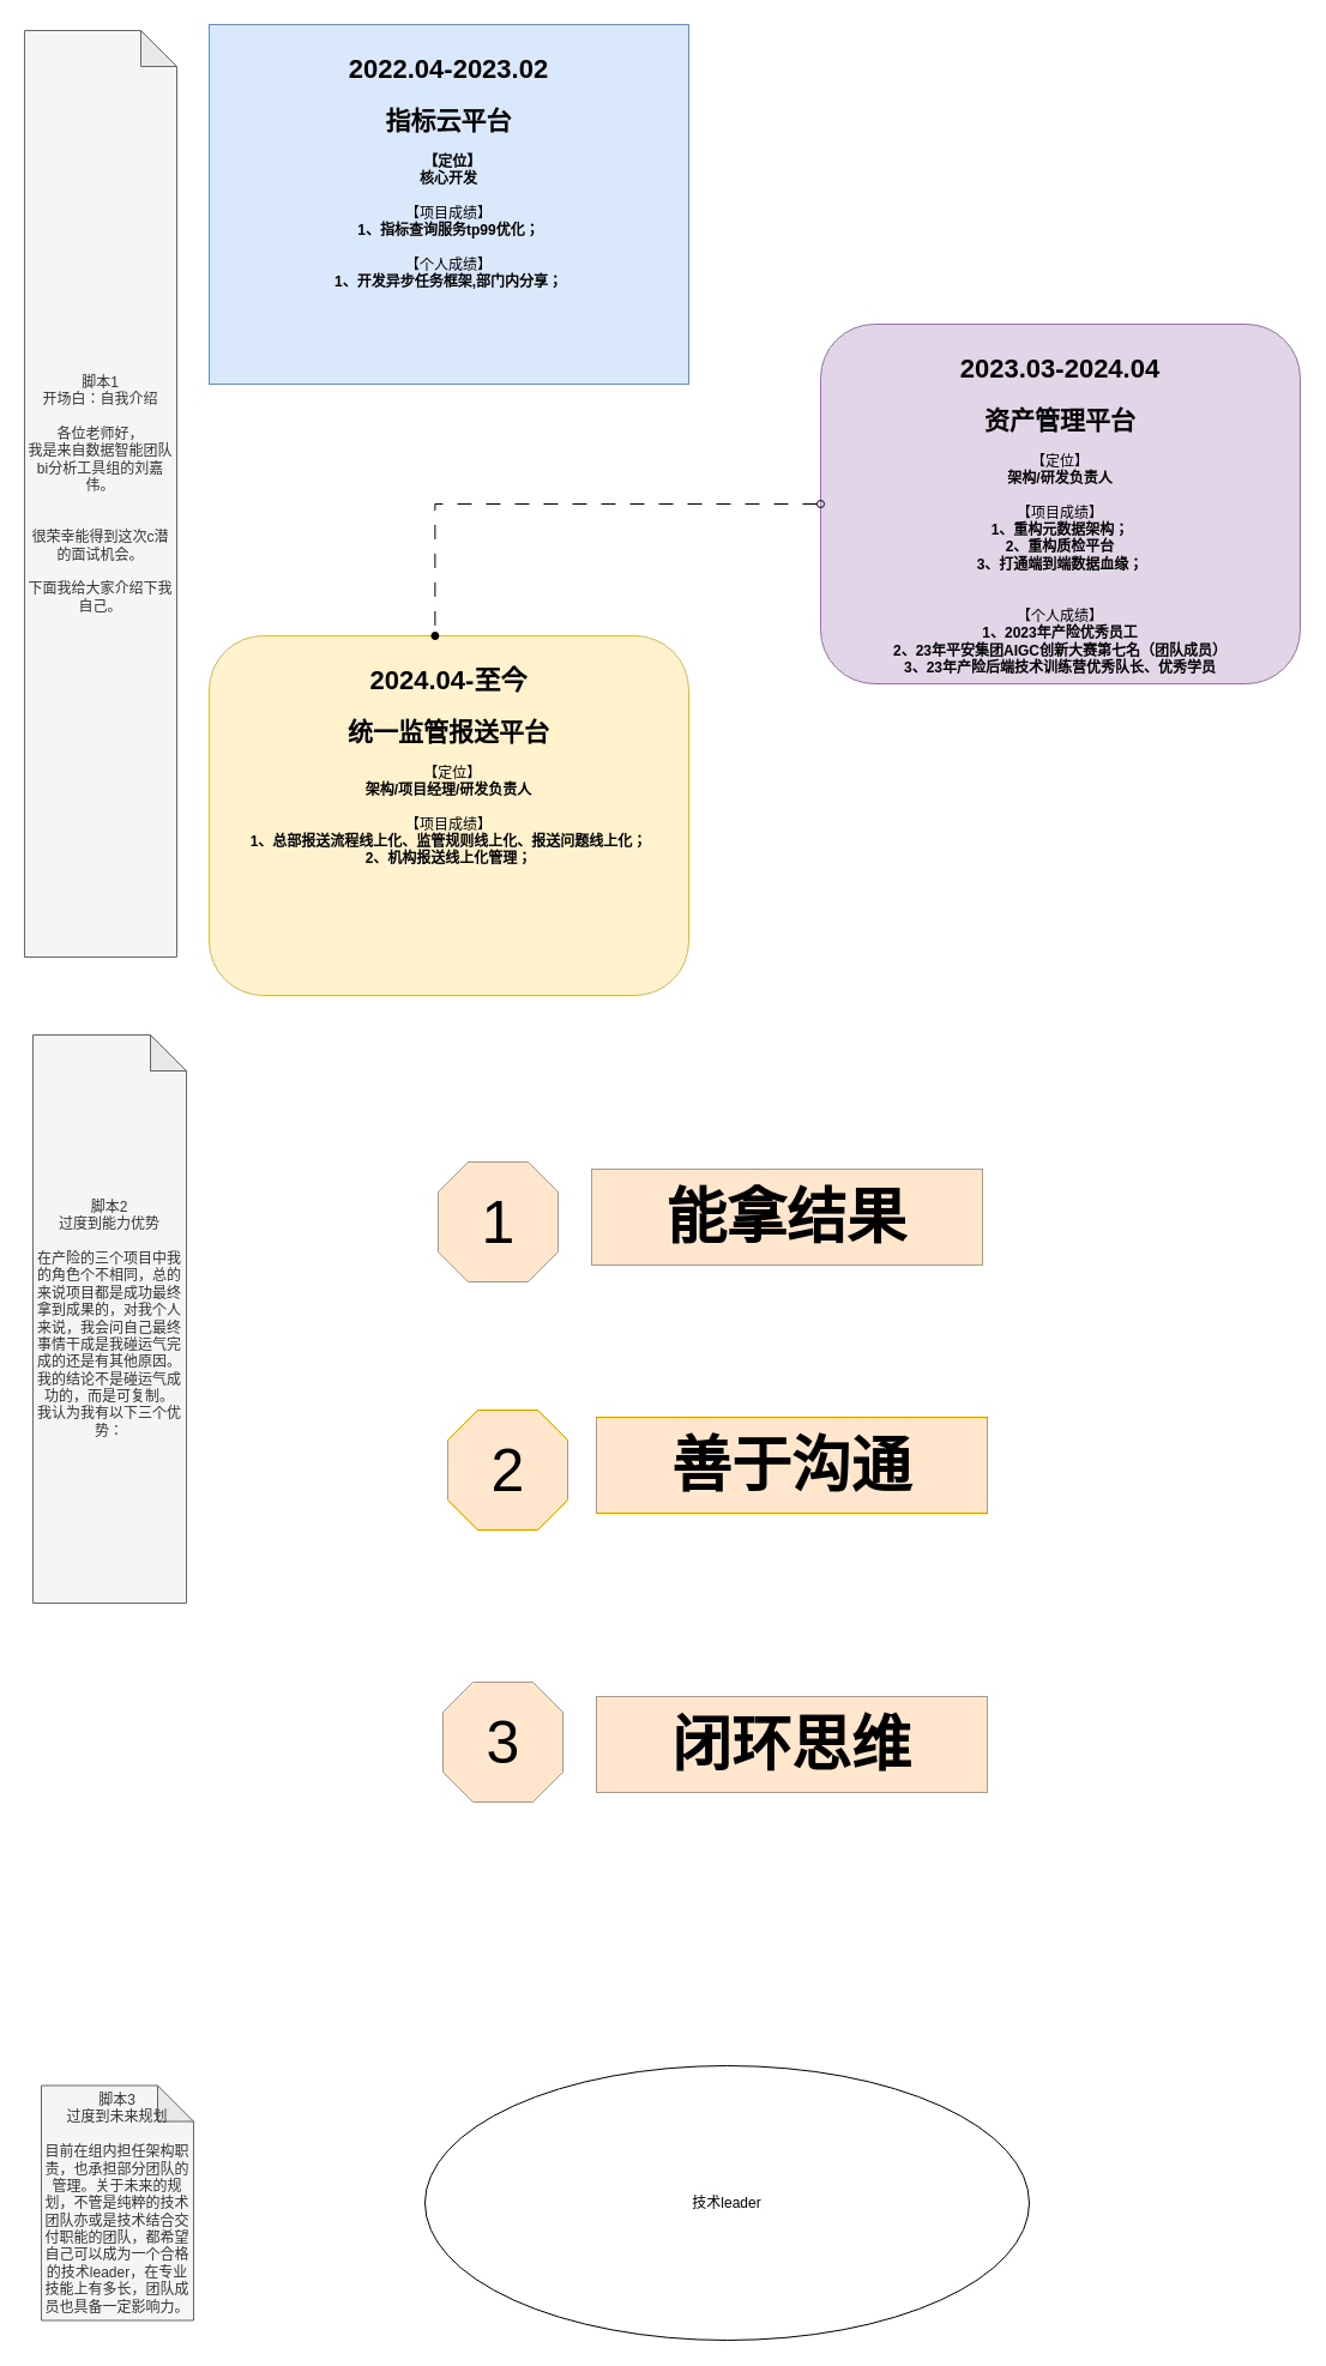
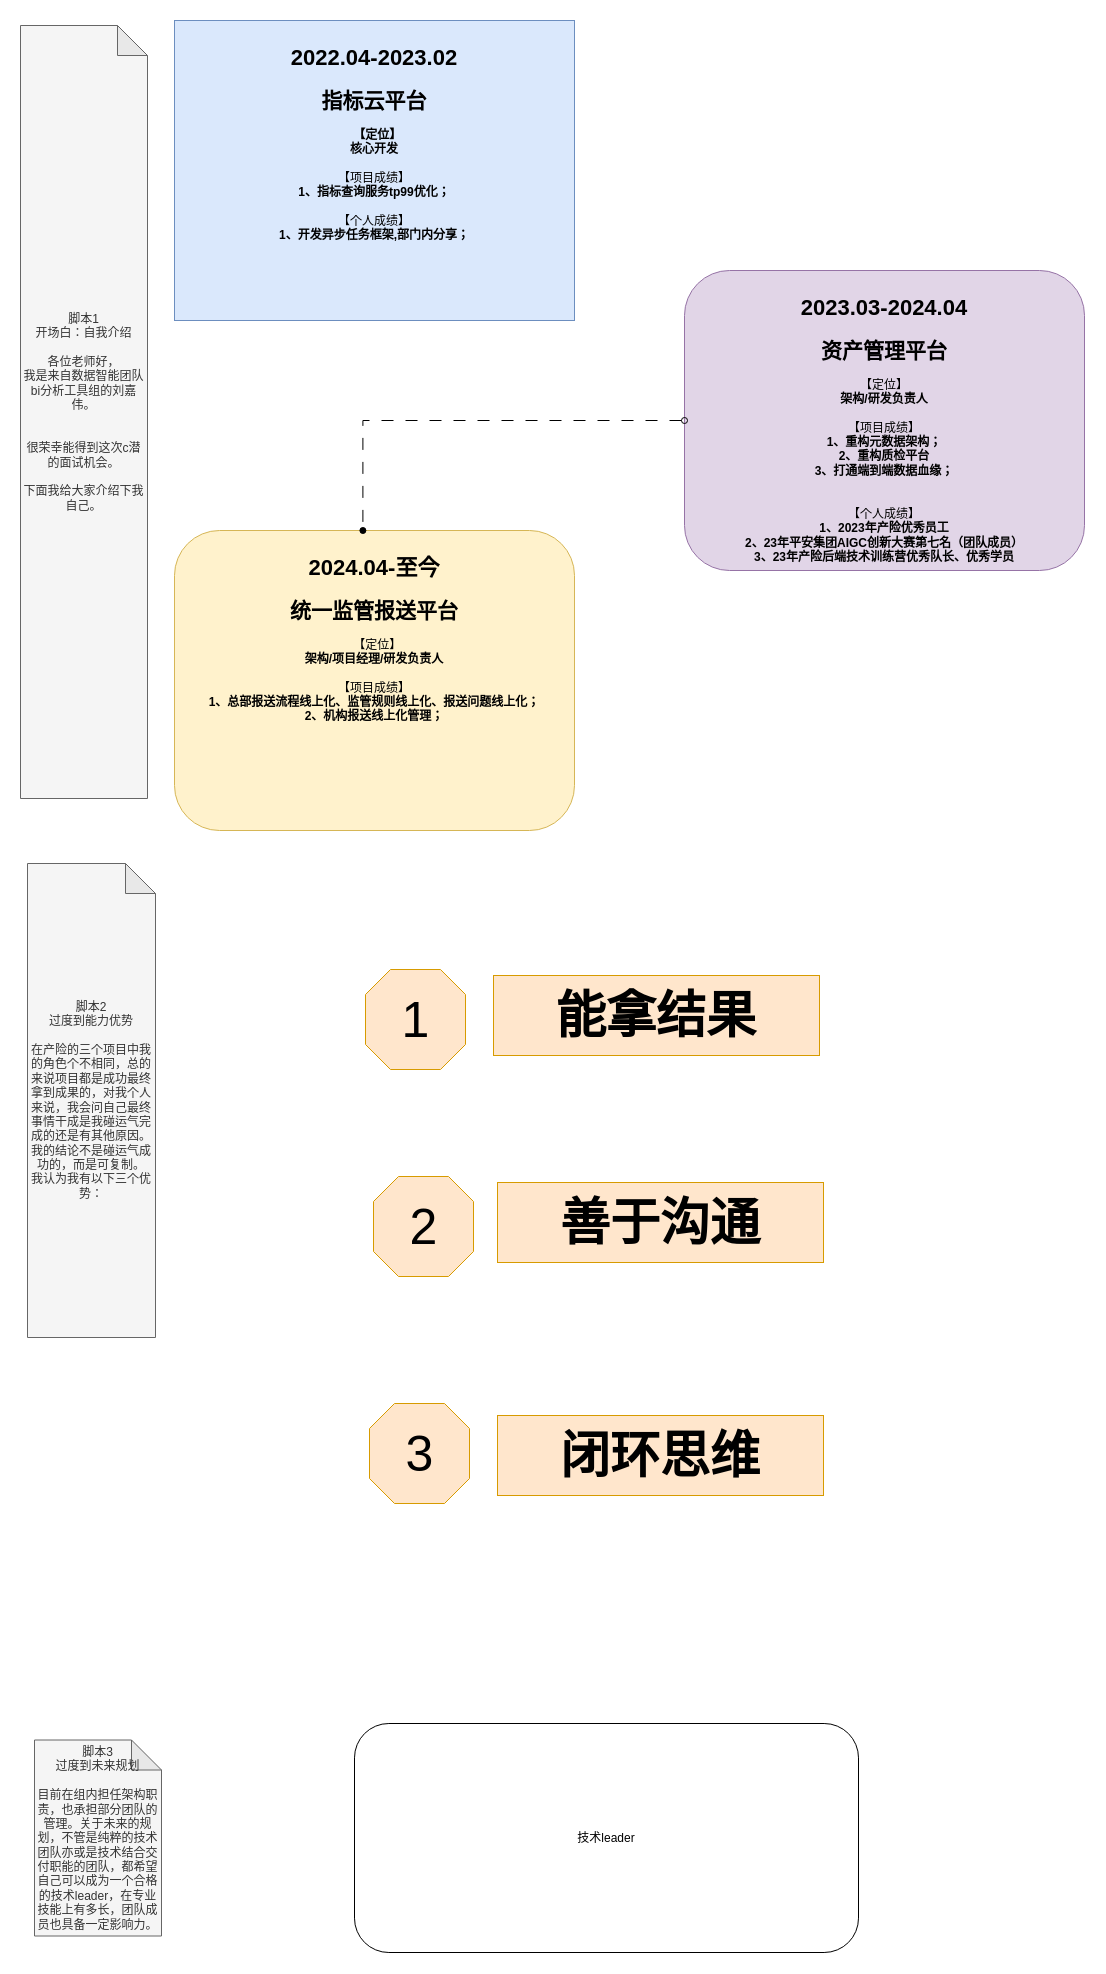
- <mxCell id="4" value="技术leader" style="ellipse;whiteSpace=wrap;html=1;" vertex="1" parent="1"><mxGeometry x="354" y="1723" width="504" height="229" as="geometry" /></mxCell>
+ <mxCell id="4" value="技术leader" style="rounded=1;whiteSpace=wrap;html=1;" vertex="1" parent="1"><mxGeometry x="354" y="1723" width="504" height="229" as="geometry" /></mxCell>
